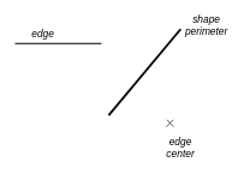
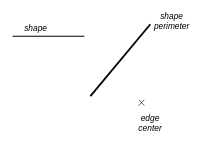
- <mxCell id="8" value="&lt;font style=&quot;font-size: 14px&quot;&gt;&lt;i&gt;edge&lt;/i&gt;&lt;/font&gt;" style="text;html=1;strokeColor=none;fillColor=none;align=center;verticalAlign=middle;whiteSpace=wrap;rounded=0;" parent="1" vertex="1"><mxGeometry x="29" y="31" width="60" height="30" as="geometry" /></mxCell>
+ <mxCell id="8" value="&lt;font style=&quot;font-size: 14px&quot;&gt;&lt;i&gt;shape&lt;/i&gt;&lt;/font&gt;" style="text;html=1;strokeColor=none;fillColor=none;align=center;verticalAlign=middle;whiteSpace=wrap;rounded=0;" parent="1" vertex="1"><mxGeometry x="29" y="31" width="60" height="30" as="geometry" /></mxCell>
